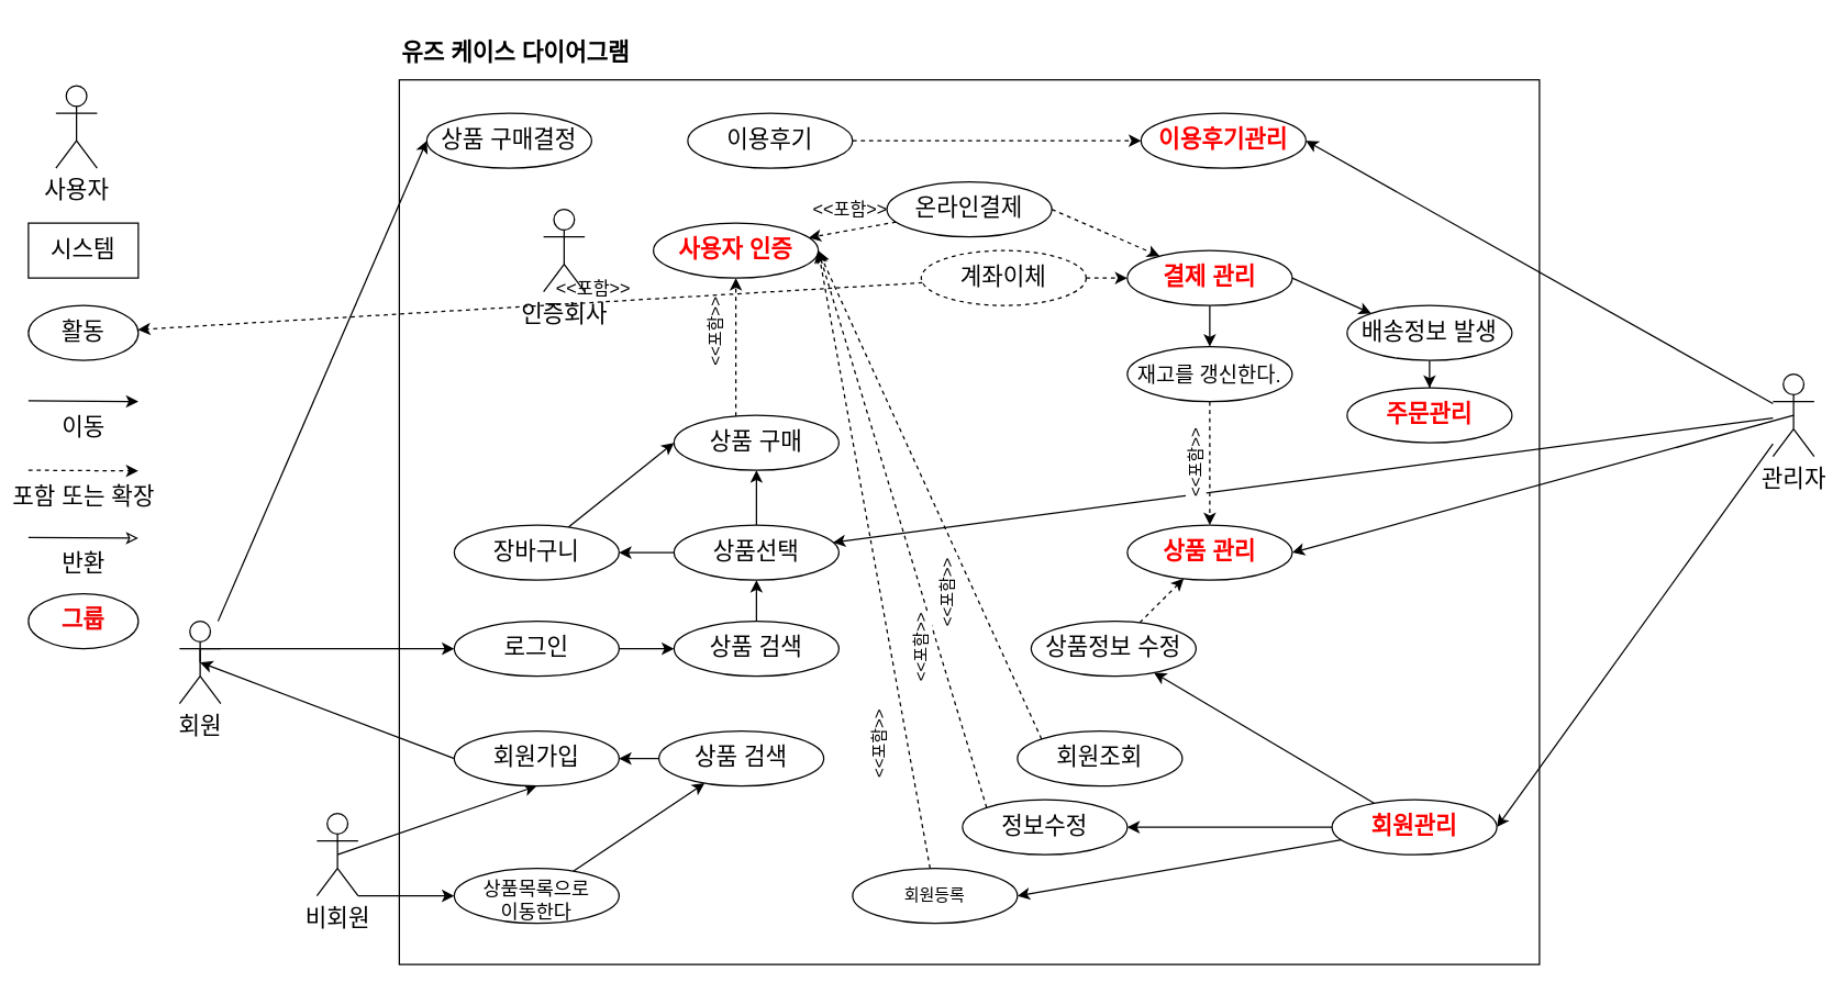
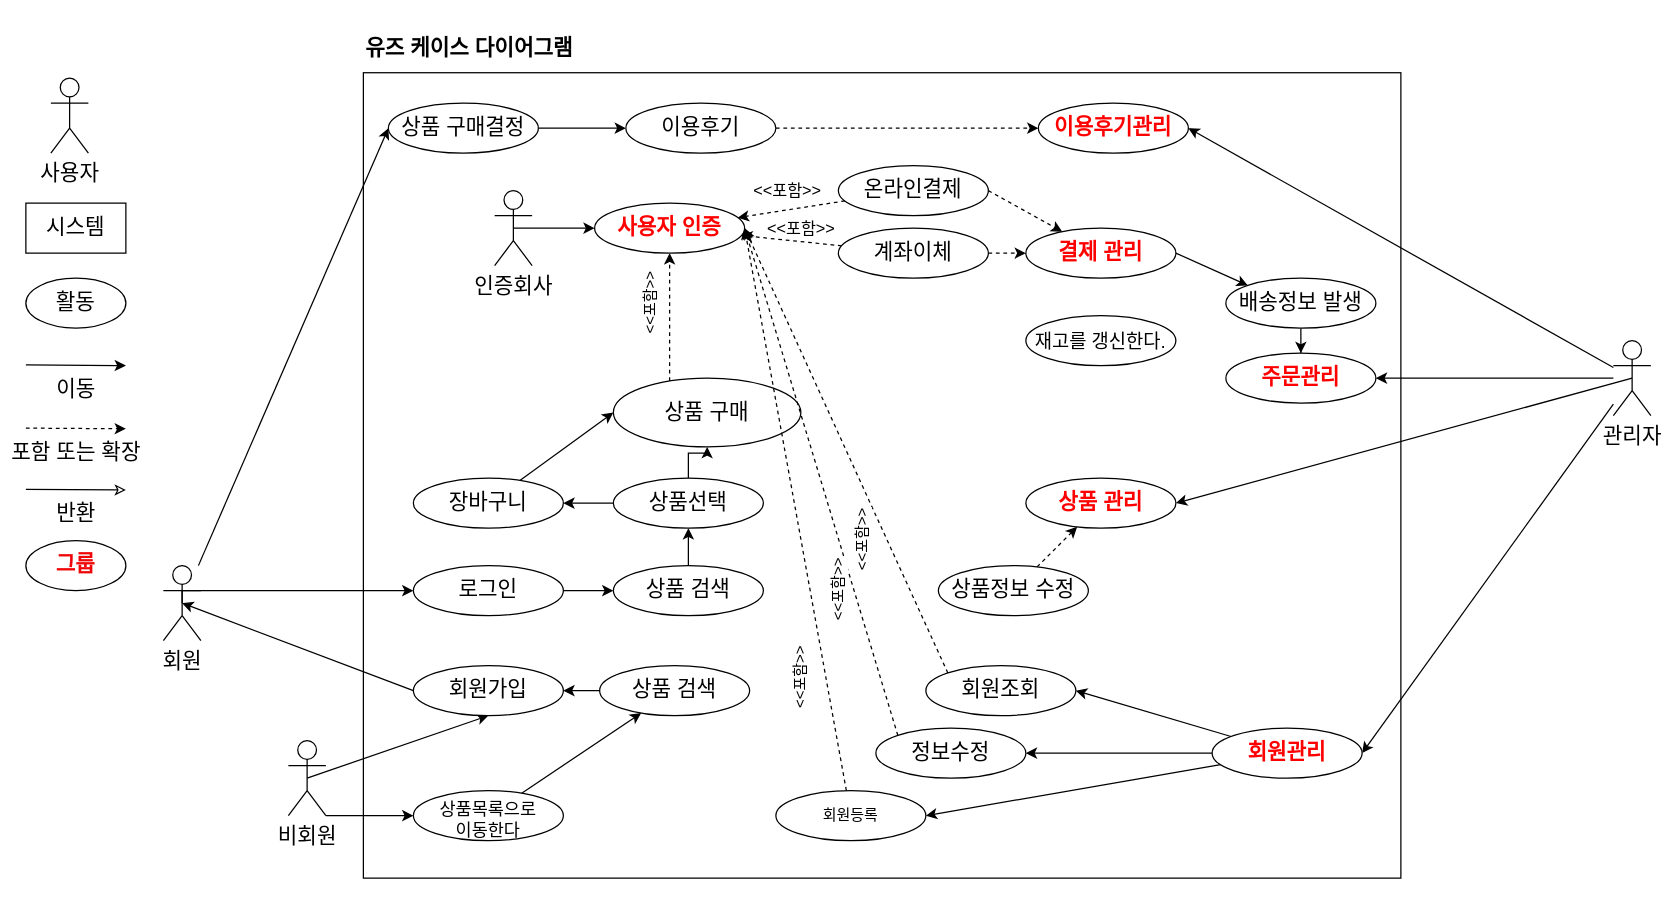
+ <mxCell id="28" value="" style="edgeStyle=orthogonalEdgeStyle;rounded=0;orthogonalLoop=1;jettySize=auto;html=1;fontSize=17;" parent="1" source="29" target="73" edge="1"><mxGeometry relative="1" as="geometry" /></mxCell>
- <mxCell id="37" value="온라인결제" style="ellipse;whiteSpace=wrap;html=1;movable=1;resizable=1;rotatable=1;deletable=1;editable=1;locked=0;connectable=1;fontSize=17;" parent="1" vertex="1"><mxGeometry x="645" y="132" width="120" height="40" as="geometry" /></mxCell>
+ <mxCell id="37" value="온라인결제" style="ellipse;whiteSpace=wrap;html=1;movable=1;resizable=1;rotatable=1;deletable=1;editable=1;locked=0;connectable=1;fontSize=17;" parent="1" vertex="1"><mxGeometry x="670" y="132" width="120" height="40" as="geometry" /></mxCell>
+ <mxCell id="33" value="" style="edgeStyle=orthogonalEdgeStyle;rounded=0;orthogonalLoop=1;jettySize=auto;html=1;entryX=0;entryY=0.5;entryDx=0;entryDy=0;exitX=0.5;exitY=0.5;exitDx=0;exitDy=0;exitPerimeter=0;fontSize=17;" parent="1" source="69" target="34" edge="1"><mxGeometry relative="1" as="geometry"><mxPoint x="400" y="202" as="targetPoint" /><Array as="points" /></mxGeometry></mxCell>
- <mxCell id="39" value="계좌이체" style="ellipse;whiteSpace=wrap;html=1;movable=1;resizable=1;rotatable=1;deletable=1;editable=1;locked=0;connectable=1;fontSize=17;dashed=1;" parent="1" vertex="1"><mxGeometry x="670" y="182" width="120" height="40" as="geometry" /></mxCell>
+ <mxCell id="39" value="계좌이체" style="ellipse;whiteSpace=wrap;html=1;movable=1;resizable=1;rotatable=1;deletable=1;editable=1;locked=0;connectable=1;fontSize=17;" parent="1" vertex="1"><mxGeometry x="670" y="182" width="120" height="40" as="geometry" /></mxCell>
- <mxCell id="38" value="&amp;lt;&amp;lt;포함&amp;gt;&amp;gt;" style="rounded=0;orthogonalLoop=1;jettySize=auto;html=1;dashed=1;fontSize=13;" parent="1" source="39" target="60" edge="1"><mxGeometry x="-0.16" y="-11" relative="1" as="geometry"><mxPoint as="offset" /></mxGeometry></mxCell>
+ <mxCell id="38" value="&amp;lt;&amp;lt;포함&amp;gt;&amp;gt;" style="rounded=0;orthogonalLoop=1;jettySize=auto;html=1;dashed=1;fontSize=13;" parent="1" source="39" target="34" edge="1"><mxGeometry x="-0.16" y="-11" relative="1" as="geometry"><mxPoint as="offset" /></mxGeometry></mxCell>
- <mxCell id="40" value="" style="edgeStyle=orthogonalEdgeStyle;rounded=0;orthogonalLoop=1;jettySize=auto;html=1;fontSize=17;" parent="1" source="42" target="45" edge="1"><mxGeometry relative="1" as="geometry" /></mxCell>
- <mxCell id="24" value="상품 구매" style="ellipse;whiteSpace=wrap;html=1;fontSize=17;" parent="1" vertex="1"><mxGeometry x="490" y="302" width="120" height="40" as="geometry" /></mxCell>
+ <mxCell id="24" value="상품 구매" style="ellipse;whiteSpace=wrap;html=1;fontSize=17;" parent="1" vertex="1"><mxGeometry x="490" y="302" width="150" height="55" as="geometry" /></mxCell>
- <mxCell id="44" value="&amp;lt;&amp;lt;포함&amp;gt;&amp;gt;" style="edgeStyle=orthogonalEdgeStyle;rounded=0;orthogonalLoop=1;jettySize=auto;html=1;dashed=1;horizontal=0;fontSize=12;" parent="1" source="45" target="25" edge="1"><mxGeometry y="-10" relative="1" as="geometry"><mxPoint as="offset" /></mxGeometry></mxCell>
- <mxCell id="5" value="" style="rounded=0;orthogonalLoop=1;jettySize=auto;html=1;fontSize=17;" parent="1" source="7" target="22" edge="1"><mxGeometry relative="1" as="geometry"><mxPoint x="1045" y="602" as="targetPoint" /></mxGeometry></mxCell>
+ <mxCell id="5" value="" style="rounded=0;orthogonalLoop=1;jettySize=auto;html=1;entryX=1;entryY=0.5;entryDx=0;entryDy=0;fontSize=17;" parent="1" source="7" target="48" edge="1"><mxGeometry relative="1" as="geometry"><mxPoint x="1045" y="602" as="targetPoint" /></mxGeometry></mxCell>
- <mxCell id="50" value="" style="rounded=0;orthogonalLoop=1;jettySize=auto;html=1;fontSize=17;" parent="1" source="53" target="47" edge="1"><mxGeometry relative="1" as="geometry" /></mxCell>
+ <mxCell id="50" value="" style="rounded=0;orthogonalLoop=1;jettySize=auto;html=1;entryX=1;entryY=0.5;entryDx=0;entryDy=0;fontSize=17;" parent="1" source="53" target="72" edge="1"><mxGeometry relative="1" as="geometry" /></mxCell>
